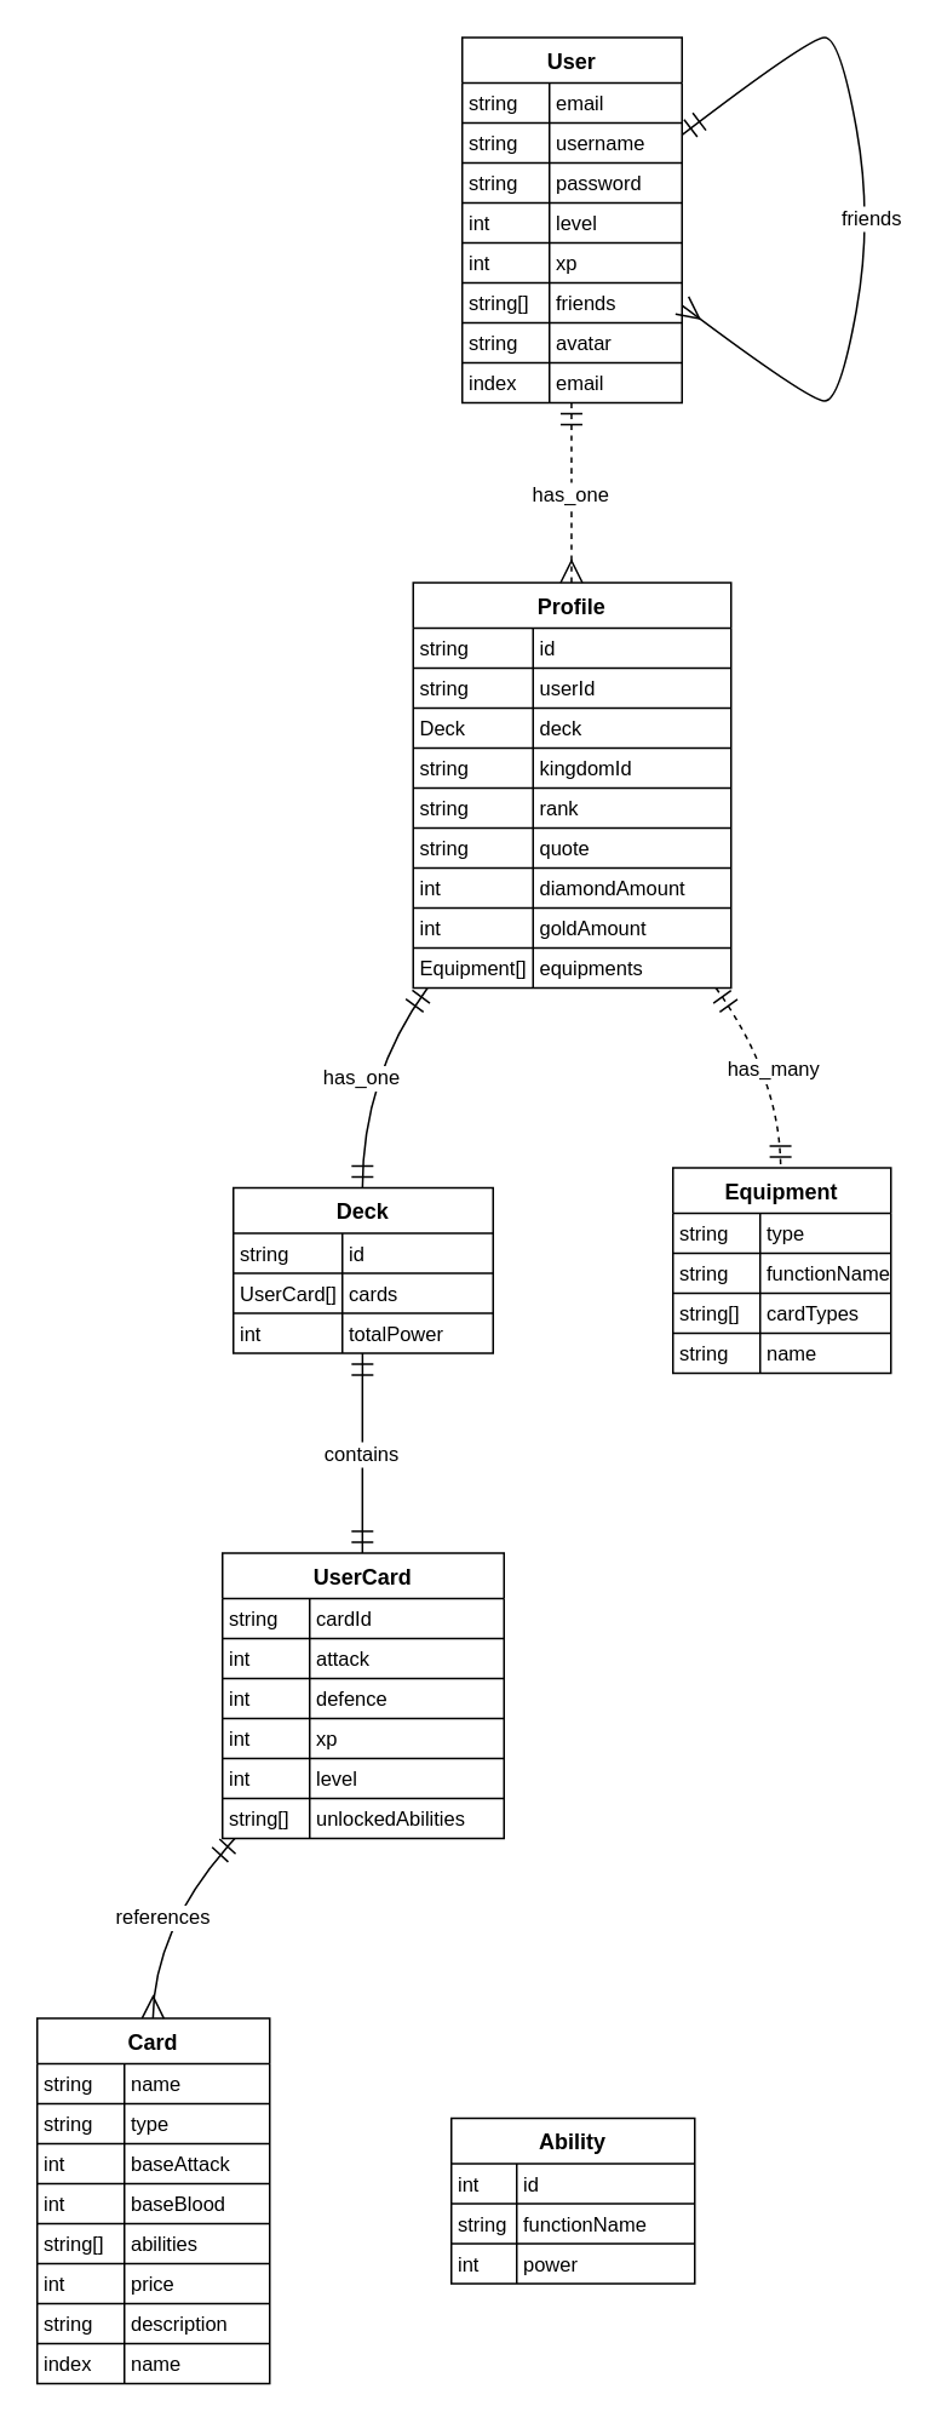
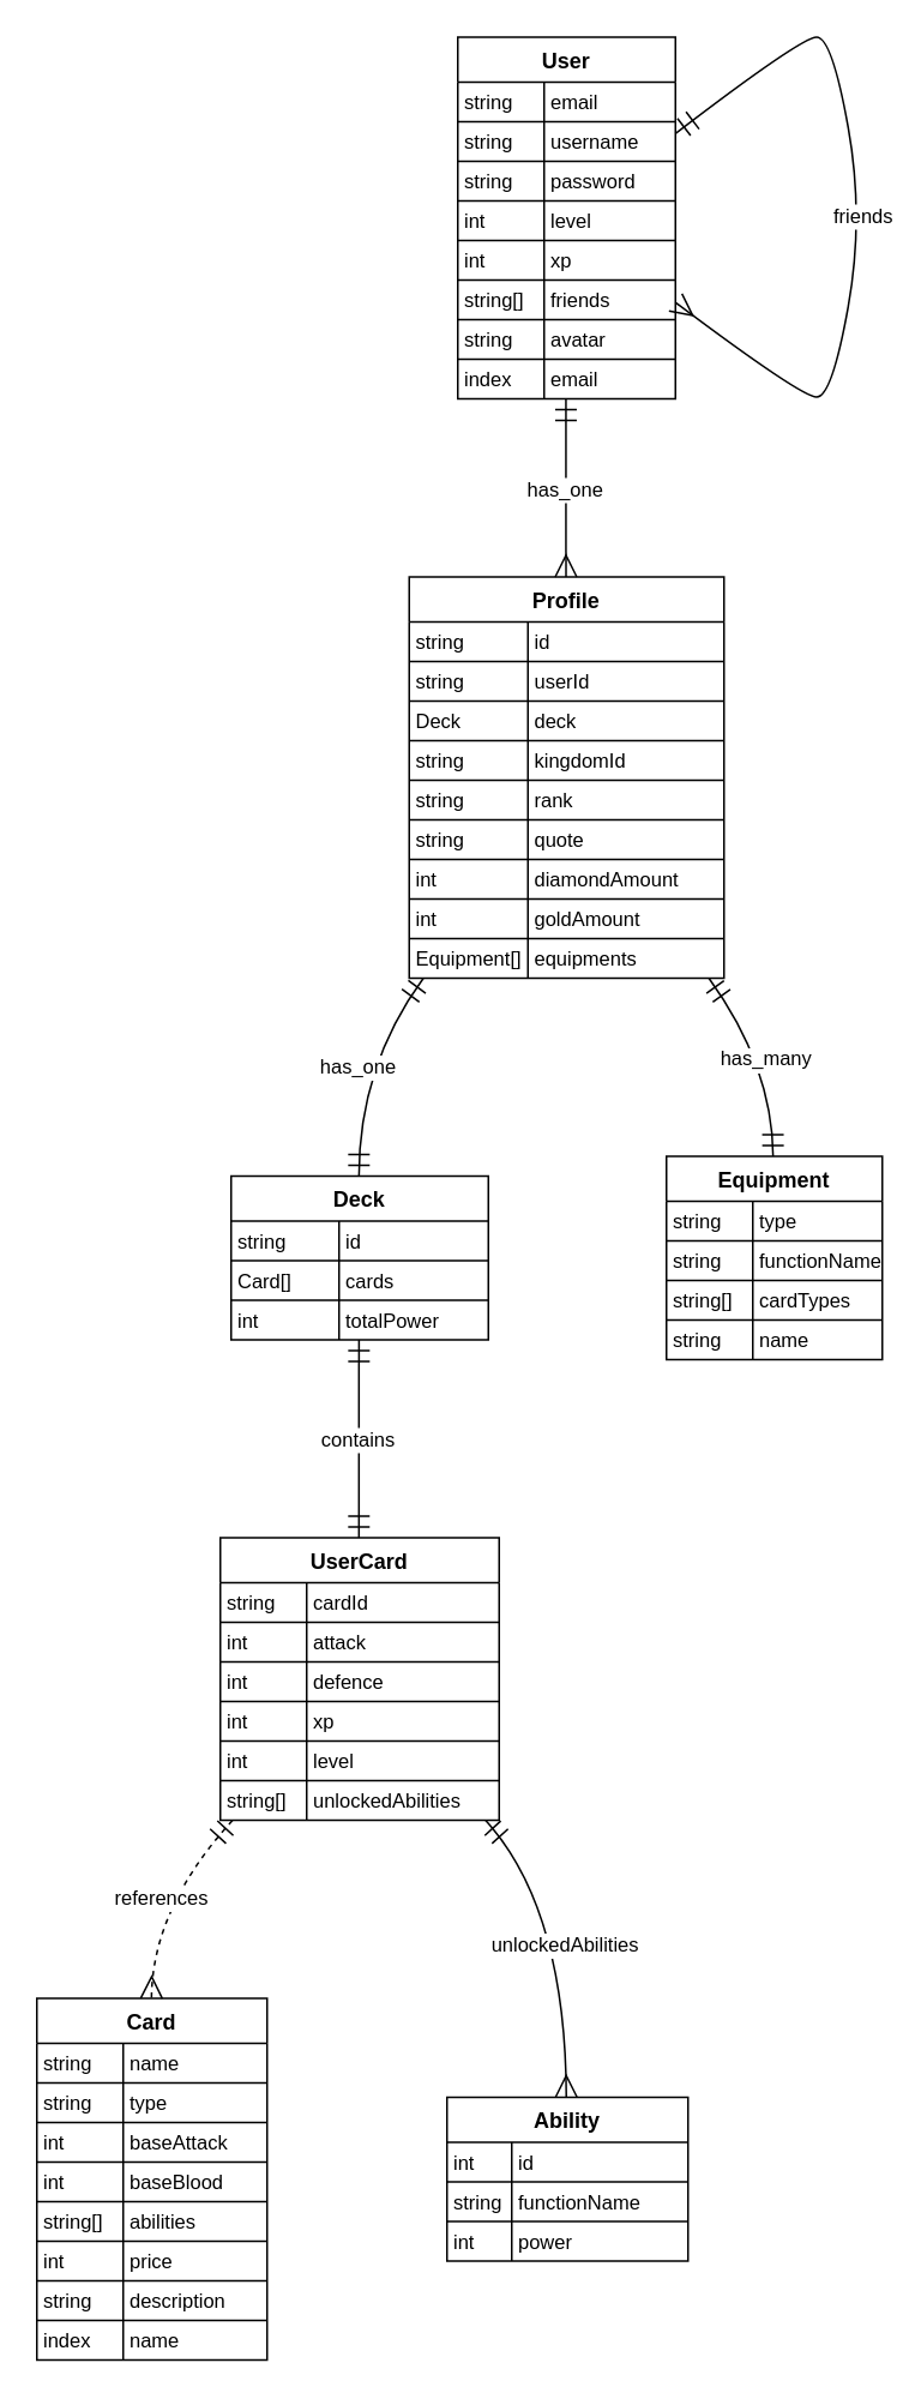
- <mxCell id="132" value="has_one" style="curved=1;startArrow=ERmandOne;startSize=10;endArrow=ERmany;endSize=10;exitX=0.497;exitY=1;entryX=0.498;entryY=0;rounded=0;dashed=1;" edge="1" parent="1" source="2" target="27"><mxGeometry relative="1" as="geometry"><Array as="points" /></mxGeometry></mxCell>
+ <mxCell id="132" value="has_one" style="curved=1;startArrow=ERmandOne;startSize=10;;endArrow=ERmany;endSize=10;;exitX=0.497;exitY=1;entryX=0.498;entryY=0;rounded=0;" edge="1" parent="1" source="2" target="27"><mxGeometry relative="1" as="geometry"><Array as="points" /></mxGeometry></mxCell>
- <mxCell id="138" value="has_many" style="curved=1;startArrow=ERmandOne;startSize=10;endArrow=ERmandOne;endSize=10;exitX=0.952;exitY=1;entryX=0.494;entryY=0;rounded=0;dashed=1;" edge="1" parent="1" source="27" target="119"><mxGeometry relative="1" as="geometry"><Array as="points"><mxPoint x="429" y="592" /></Array></mxGeometry></mxCell>
+ <mxCell id="138" value="has_many" style="curved=1;startArrow=ERmandOne;startSize=10;;endArrow=ERmandOne;endSize=10;;exitX=0.952;exitY=1;entryX=0.494;entryY=0;rounded=0;" edge="1" parent="1" source="27" target="119"><mxGeometry relative="1" as="geometry"><Array as="points"><mxPoint x="429" y="592" /></Array></mxGeometry></mxCell>
- <mxCell id="60" value="UserCard[]" style="shape=partialRectangle;connectable=0;fillColor=none;top=0;left=0;bottom=0;right=0;align=left;spacingLeft=2;overflow=hidden;fontSize=11;" vertex="1" parent="59"><mxGeometry width="60" height="22" as="geometry"><mxRectangle width="60" height="22" as="alternateBounds" /></mxGeometry></mxCell>
+ <mxCell id="60" value="Card[]" style="shape=partialRectangle;connectable=0;fillColor=none;top=0;left=0;bottom=0;right=0;align=left;spacingLeft=2;overflow=hidden;fontSize=11;" vertex="1" parent="59"><mxGeometry width="60" height="22" as="geometry"><mxRectangle width="60" height="22" as="alternateBounds" /></mxGeometry></mxCell>
- <mxCell id="136" value="references" style="curved=1;startArrow=ERmandOne;startSize=10;;endArrow=ERmany;endSize=10;;exitX=0.044;exitY=1;entryX=0.498;entryY=0;rounded=0;" edge="1" parent="1" source="65" target="84"><mxGeometry relative="1" as="geometry"><Array as="points"><mxPoint x="84" y="1060" /></Array></mxGeometry></mxCell>
+ <mxCell id="136" value="references" style="curved=1;startArrow=ERmandOne;startSize=10;endArrow=ERmany;endSize=10;exitX=0.044;exitY=1;entryX=0.498;entryY=0;rounded=0;dashed=1;" edge="1" parent="1" source="65" target="84"><mxGeometry relative="1" as="geometry"><Array as="points"><mxPoint x="84" y="1060" /></Array></mxGeometry></mxCell>
+ <mxCell id="137" value="unlockedAbilities" style="curved=1;startArrow=ERmandOne;startSize=10;;endArrow=ERmany;endSize=10;;exitX=0.951;exitY=1;entryX=0.495;entryY=0;rounded=0;" edge="1" parent="1" source="65" target="109"><mxGeometry relative="1" as="geometry"><Array as="points"><mxPoint x="314" y="1060" /></Array></mxGeometry></mxCell>
